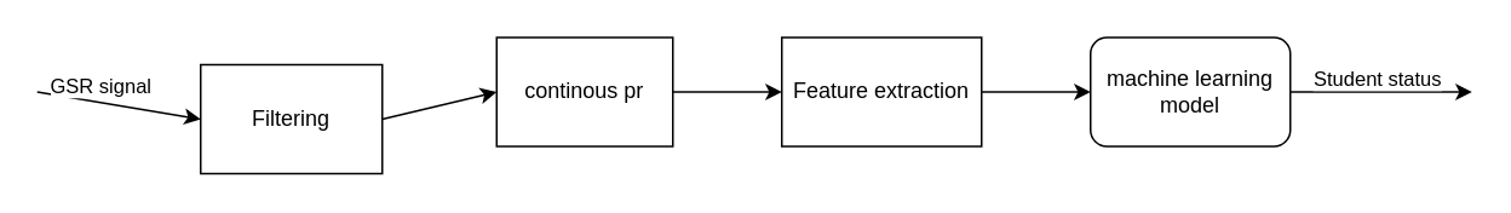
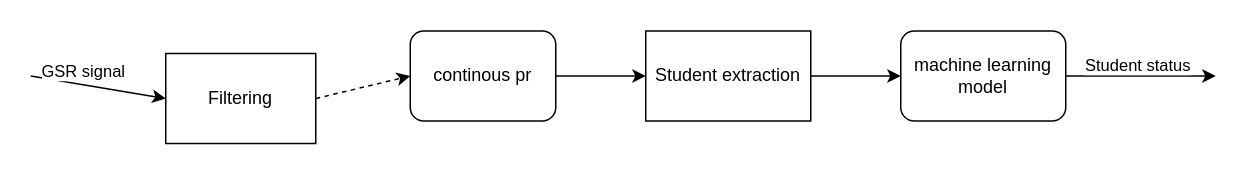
- <mxCell id="5" value="continous pr" style="rounded=0;whiteSpace=wrap;html=1;" vertex="1" parent="1"><mxGeometry x="273" y="20" width="97" height="60" as="geometry" /></mxCell>
+ <mxCell id="5" value="continous pr" style="whiteSpace=wrap;html=1;rounded=1;" vertex="1" parent="1"><mxGeometry x="273" y="20" width="97" height="60" as="geometry" /></mxCell>
- <mxCell id="7" value="Feature extraction" style="rounded=0;whiteSpace=wrap;html=1;" vertex="1" parent="1"><mxGeometry x="430" y="20" width="110" height="60" as="geometry" /></mxCell>
+ <mxCell id="7" value="Student extraction" style="rounded=0;whiteSpace=wrap;html=1;" vertex="1" parent="1"><mxGeometry x="430" y="20" width="110" height="60" as="geometry" /></mxCell>
- <mxCell id="6" value="" style="endArrow=classic;html=1;rounded=0;exitX=1;exitY=0.5;exitDx=0;exitDy=0;entryX=0;entryY=0.5;entryDx=0;entryDy=0;" edge="1" parent="1" source="2" target="5"><mxGeometry width="50" height="50" relative="1" as="geometry"><mxPoint x="290" y="150" as="sourcePoint" /><mxPoint x="340" y="100" as="targetPoint" /></mxGeometry></mxCell>
+ <mxCell id="6" value="" style="endArrow=classic;html=1;rounded=0;exitX=1;exitY=0.5;exitDx=0;exitDy=0;entryX=0;entryY=0.5;entryDx=0;entryDy=0;dashed=1;" edge="1" parent="1" source="2" target="5"><mxGeometry width="50" height="50" relative="1" as="geometry"><mxPoint x="290" y="150" as="sourcePoint" /><mxPoint x="340" y="100" as="targetPoint" /></mxGeometry></mxCell>
